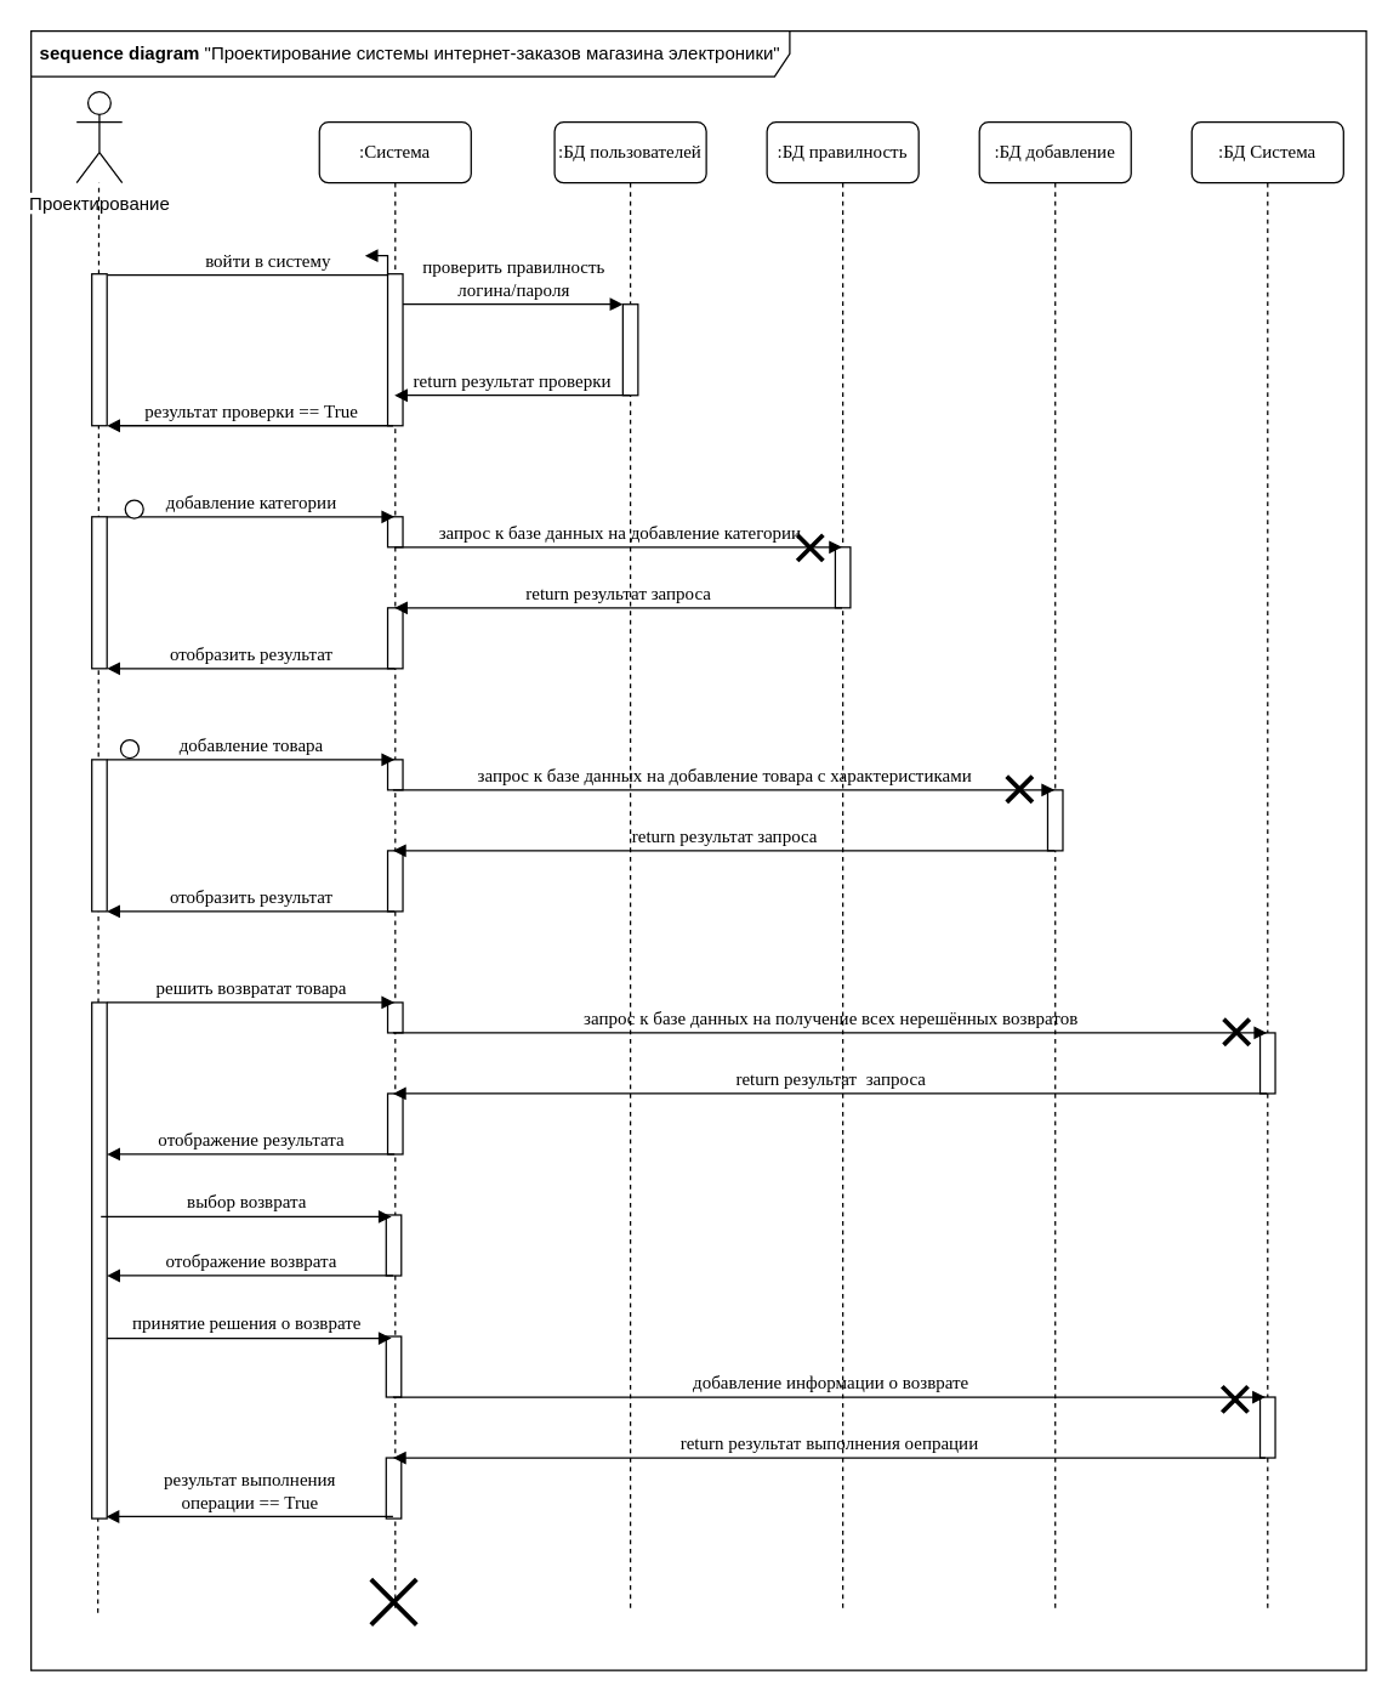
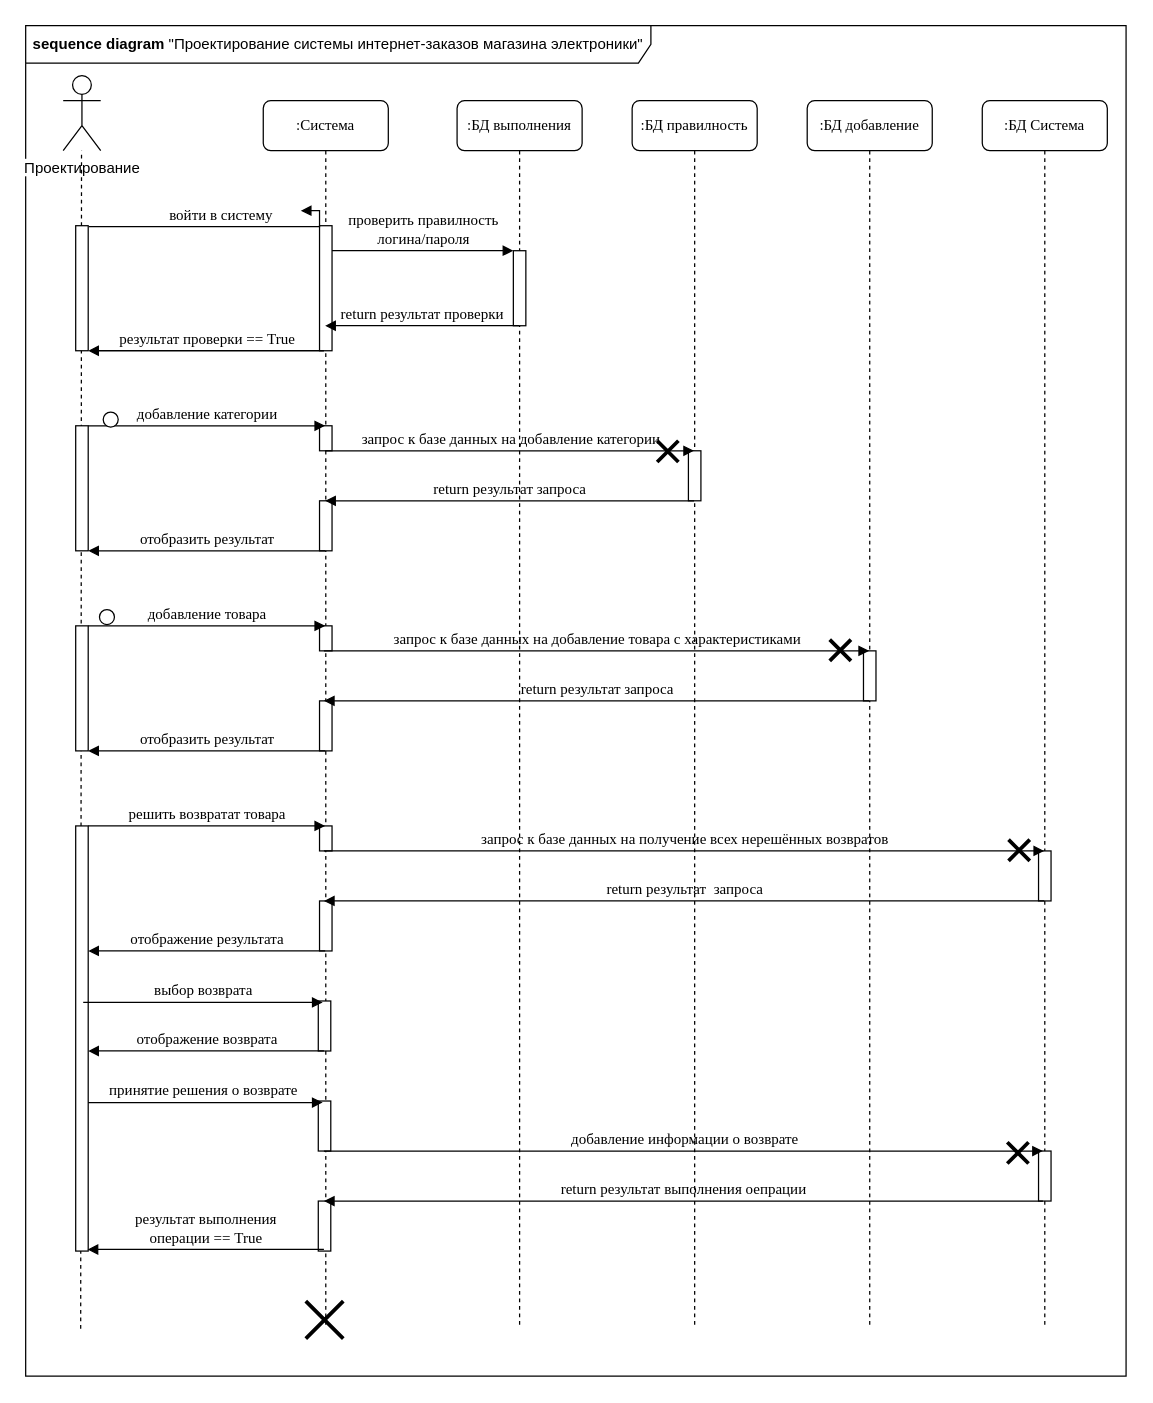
- <mxCell id="12" value=":БД пользователей" style="shape=umlLifeline;perimeter=lifelinePerimeter;whiteSpace=wrap;html=1;container=1;collapsible=0;recursiveResize=0;outlineConnect=0;rounded=1;shadow=0;comic=0;labelBackgroundColor=none;strokeWidth=1;fontFamily=Verdana;fontSize=12;align=center;" vertex="1" parent="1"><mxGeometry x="365" y="80" width="100" height="980" as="geometry" /></mxCell>
+ <mxCell id="12" value=":БД выполнения" style="shape=umlLifeline;perimeter=lifelinePerimeter;whiteSpace=wrap;html=1;container=1;collapsible=0;recursiveResize=0;outlineConnect=0;rounded=1;shadow=0;comic=0;labelBackgroundColor=none;strokeWidth=1;fontFamily=Verdana;fontSize=12;align=center;" vertex="1" parent="1"><mxGeometry x="365" y="80" width="100" height="980" as="geometry" /></mxCell>
